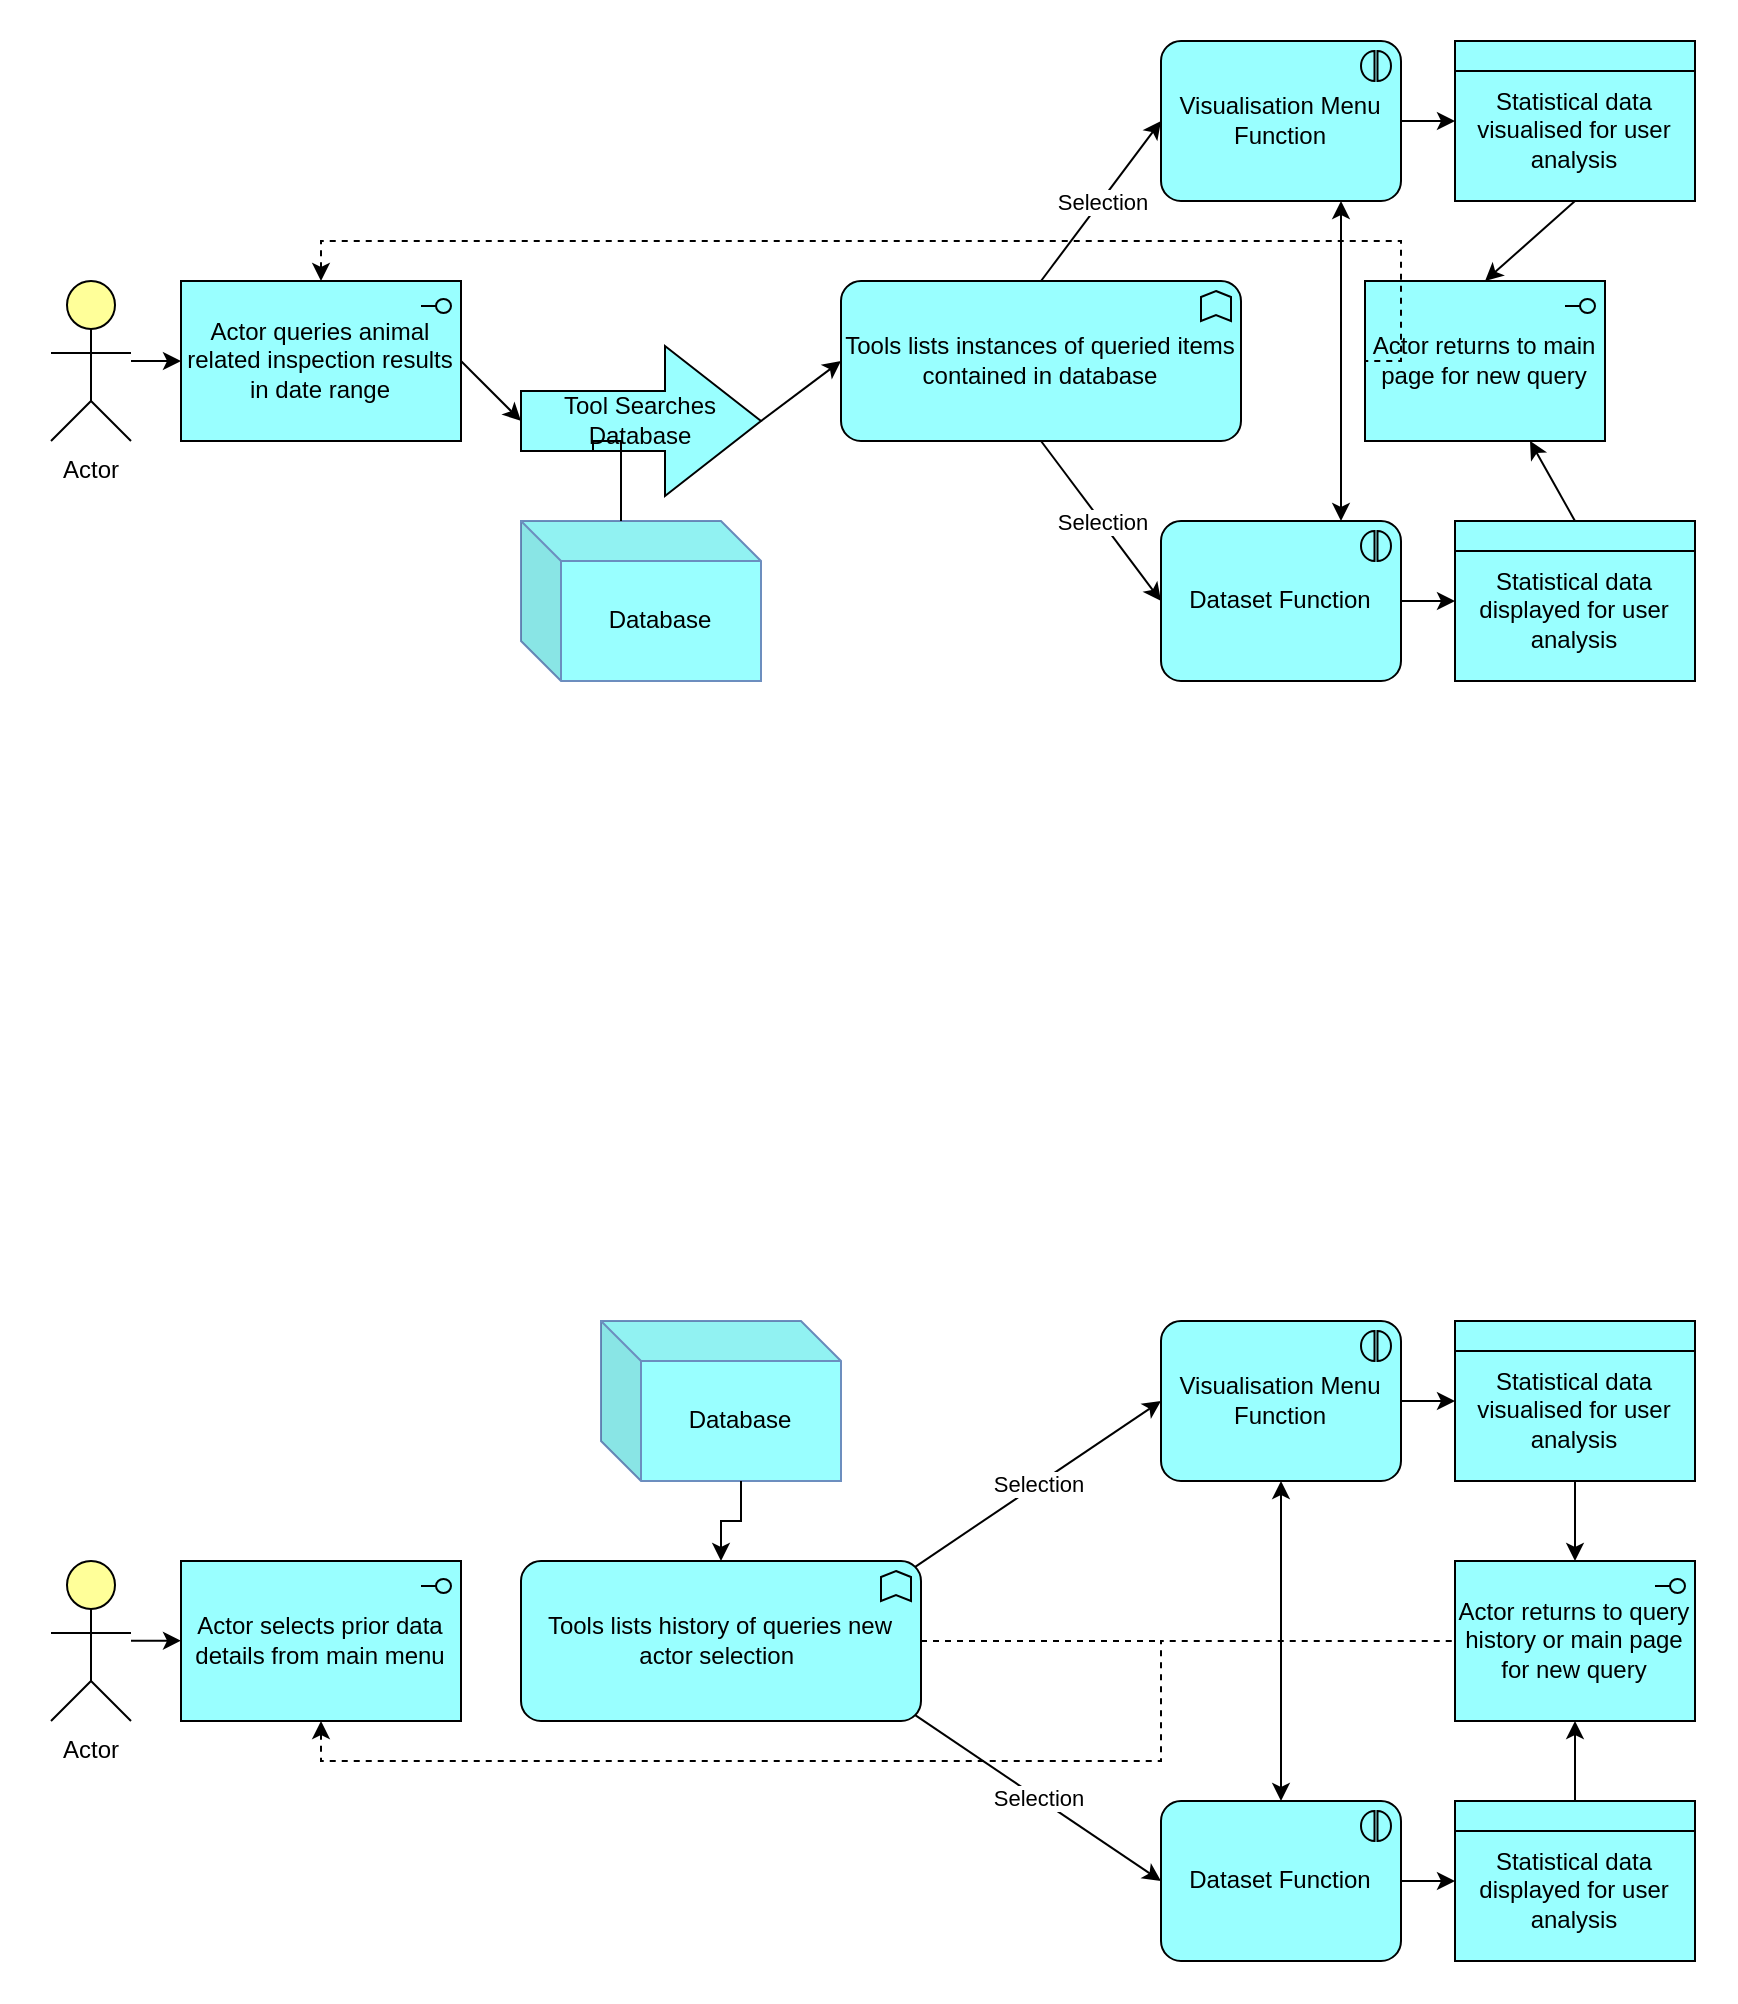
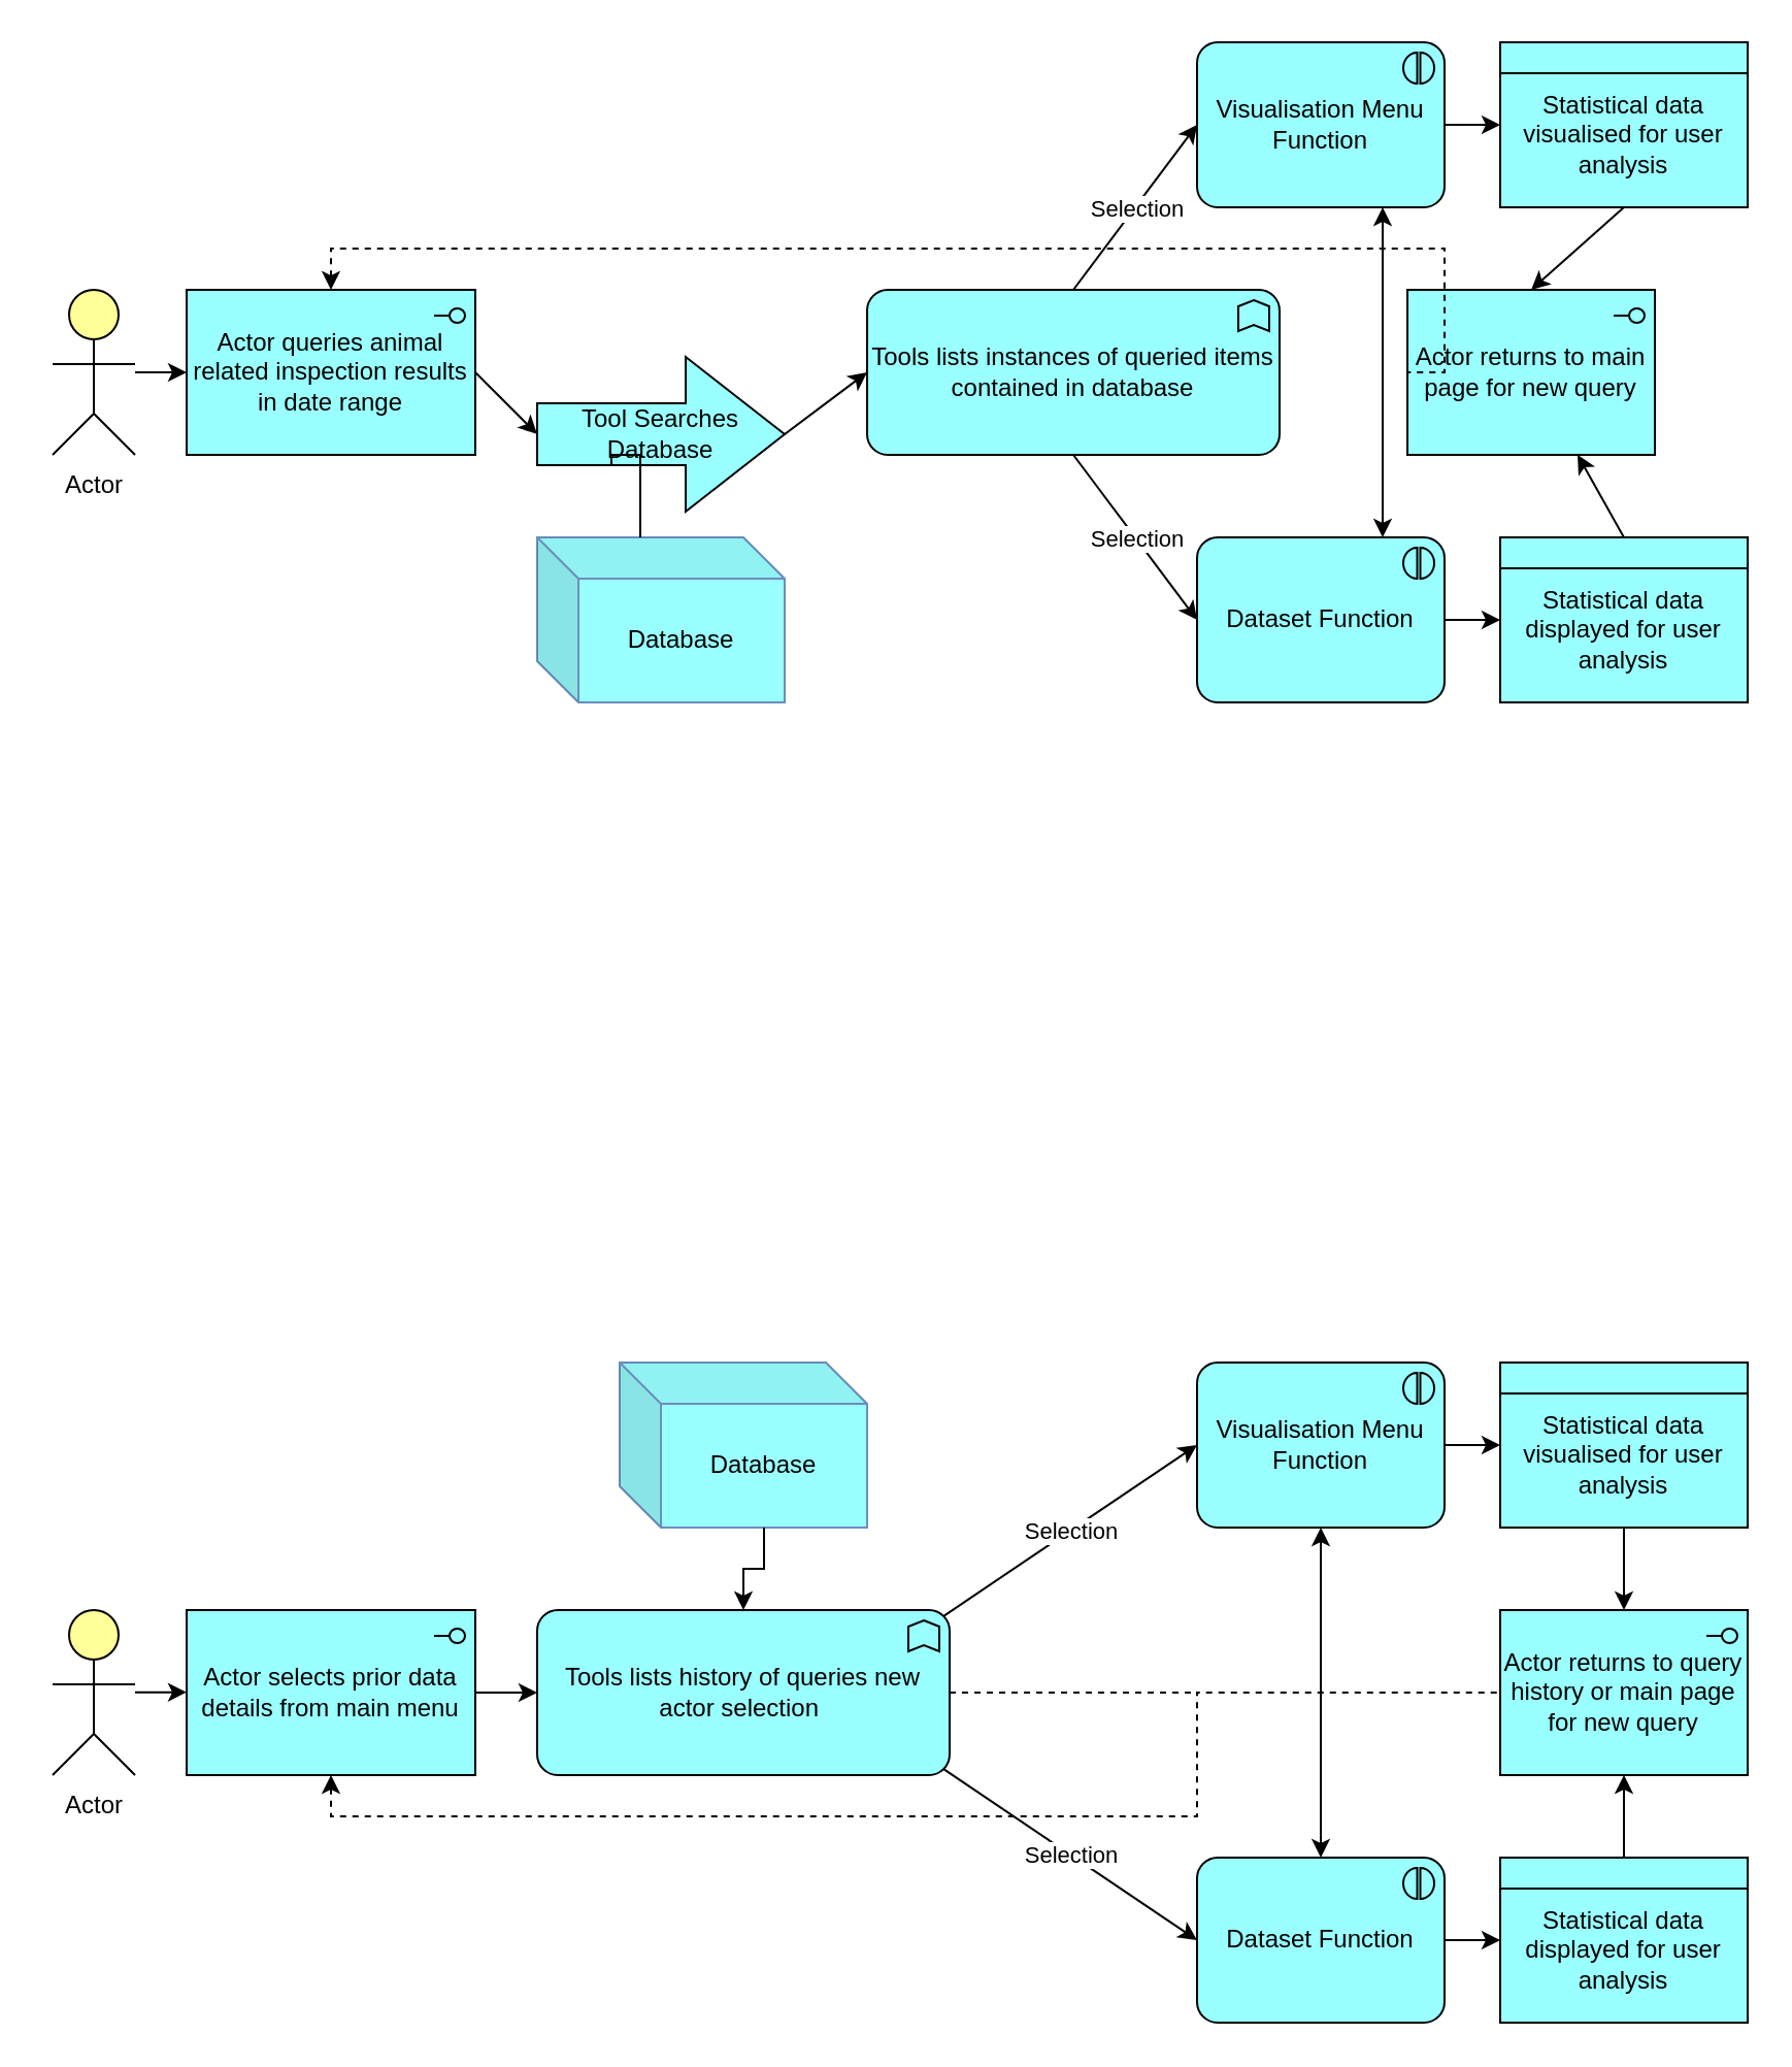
+ <mxCell id="42" value="" style="endArrow=classic;html=1;rounded=0;exitX=1;exitY=0.5;exitDx=0;exitDy=0;exitPerimeter=0;entryX=0;entryY=0.5;entryDx=0;entryDy=0;entryPerimeter=0;" edge="1" parent="1" source="26" target="27"><mxGeometry width="50" height="50" relative="1" as="geometry"><mxPoint x="420" y="860" as="sourcePoint" /><mxPoint x="470" y="810" as="targetPoint" /></mxGeometry></mxCell>
